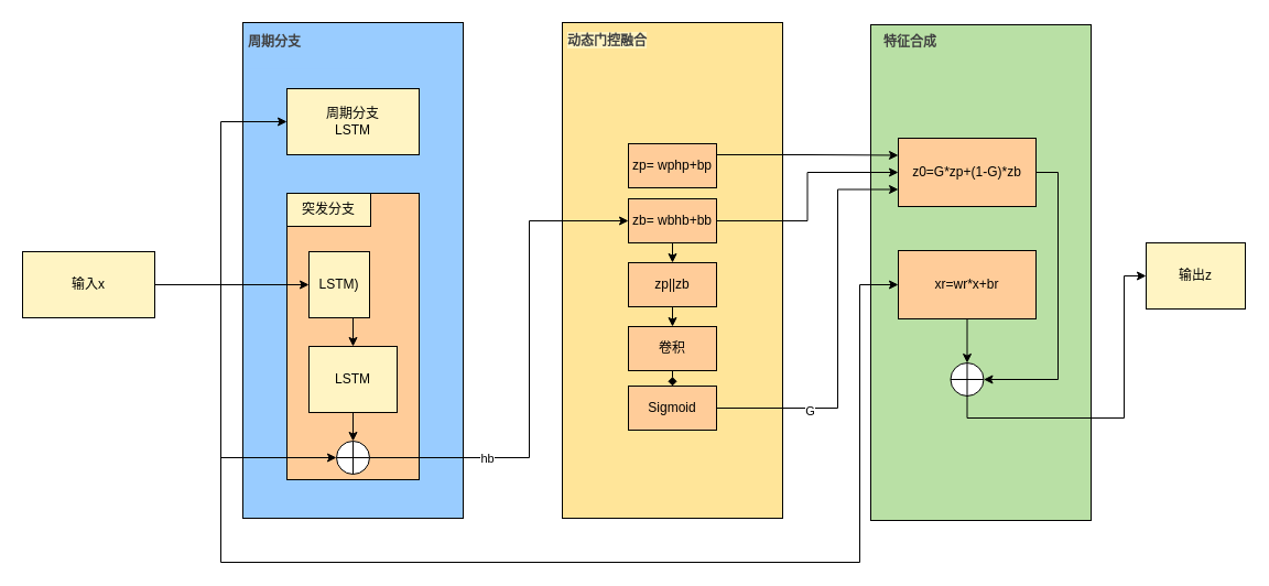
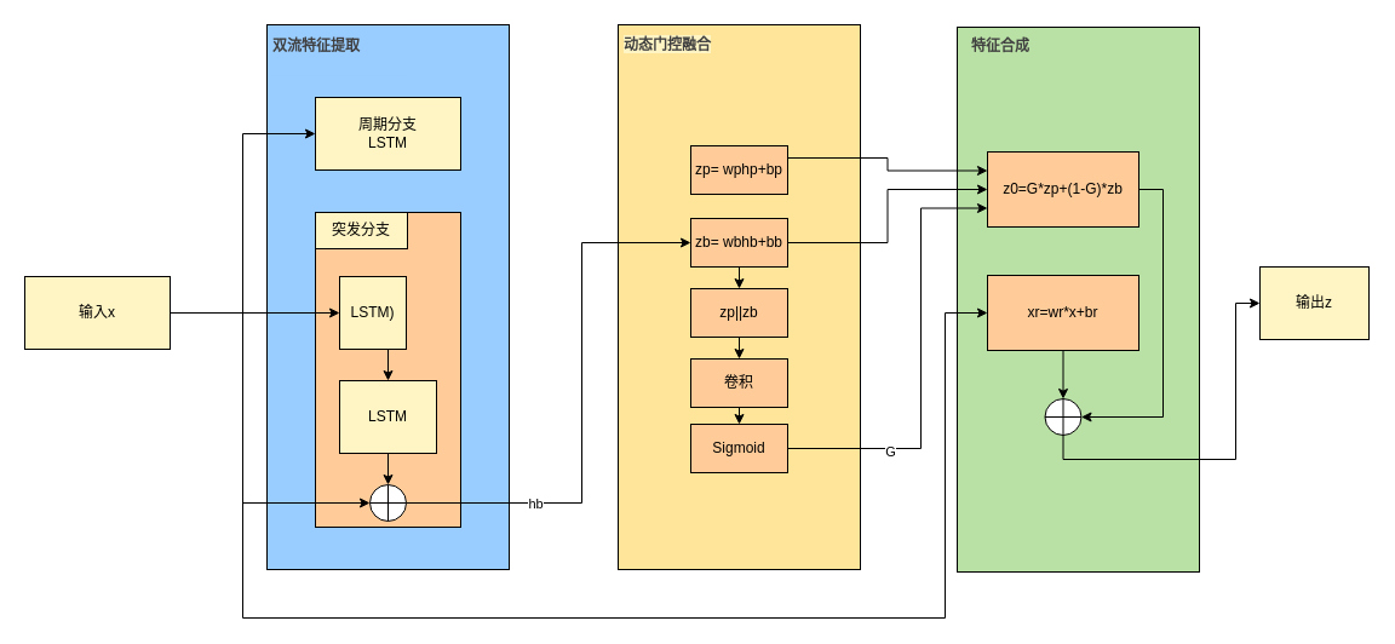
- <mxCell id="4" value="&lt;h3 style=&quot;font-weight: var(--ds-font-weight-strong); font-size: calc(var(--ds-md-zoom)*16px); line-height: 1.5; margin: calc(var(--ds-md-zoom)*16px)0 calc(var(--ds-md-zoom)*12px)0; color: rgb(64, 64, 64); font-family: DeepSeek-CJK-patch, Inter, system-ui, -apple-system, BlinkMacSystemFont, &amp;quot;Segoe UI&amp;quot;, Roboto, &amp;quot;Noto Sans&amp;quot;, Ubuntu, Cantarell, &amp;quot;Helvetica Neue&amp;quot;, Oxygen, &amp;quot;Open Sans&amp;quot;, sans-serif; font-style: normal; font-variant-ligatures: normal; font-variant-caps: normal; letter-spacing: normal; orphans: 2; text-align: start; text-indent: 0px; text-transform: none; widows: 2; word-spacing: 0px; -webkit-text-stroke-width: 0px; white-space: normal; text-decoration-thickness: initial; text-decoration-style: initial; text-decoration-color: initial;&quot;&gt;&lt;strong style=&quot;background-color: rgb(153, 204, 255);&quot;&gt;周期分支&lt;/strong&gt;&lt;/h3&gt;" style="text;whiteSpace=wrap;html=1;fillColor=#99CCFF;" vertex="1" parent="1"><mxGeometry x="223" y="22" width="110" height="40" as="geometry" /></mxCell>
+ <mxCell id="4" value="&lt;h3 style=&quot;font-weight: var(--ds-font-weight-strong); font-size: calc(var(--ds-md-zoom)*16px); line-height: 1.5; margin: calc(var(--ds-md-zoom)*16px)0 calc(var(--ds-md-zoom)*12px)0; color: rgb(64, 64, 64); font-family: DeepSeek-CJK-patch, Inter, system-ui, -apple-system, BlinkMacSystemFont, &amp;quot;Segoe UI&amp;quot;, Roboto, &amp;quot;Noto Sans&amp;quot;, Ubuntu, Cantarell, &amp;quot;Helvetica Neue&amp;quot;, Oxygen, &amp;quot;Open Sans&amp;quot;, sans-serif; font-style: normal; font-variant-ligatures: normal; font-variant-caps: normal; letter-spacing: normal; orphans: 2; text-align: start; text-indent: 0px; text-transform: none; widows: 2; word-spacing: 0px; -webkit-text-stroke-width: 0px; white-space: normal; text-decoration-thickness: initial; text-decoration-style: initial; text-decoration-color: initial;&quot;&gt;&lt;strong style=&quot;background-color: rgb(153, 204, 255);&quot;&gt;双流特征提取&lt;/strong&gt;&lt;/h3&gt;" style="text;whiteSpace=wrap;html=1;fillColor=#99CCFF;" vertex="1" parent="1"><mxGeometry x="223" y="22" width="110" height="40" as="geometry" /></mxCell>
- <mxCell id="20" value="zp= wphp+bp" style="rounded=0;whiteSpace=wrap;html=1;fillColor=#FFCC99;" vertex="1" parent="1"><mxGeometry x="570" y="130" width="80" height="40" as="geometry" /></mxCell>
+ <mxCell id="20" value="zp= wphp+bp" style="rounded=0;whiteSpace=wrap;html=1;fillColor=#FFCC99;" vertex="1" parent="1"><mxGeometry x="570" y="120" width="80" height="40" as="geometry" /></mxCell>
- <mxCell id="30" style="edgeStyle=orthogonalEdgeStyle;rounded=0;orthogonalLoop=1;jettySize=auto;html=1;exitX=0.5;exitY=1;exitDx=0;exitDy=0;entryX=0.5;entryY=0;entryDx=0;entryDy=0;endArrow=diamond;" edge="1" parent="1" source="31" target="34"><mxGeometry relative="1" as="geometry" /></mxCell>
+ <mxCell id="30" style="edgeStyle=orthogonalEdgeStyle;rounded=0;orthogonalLoop=1;jettySize=auto;html=1;exitX=0.5;exitY=1;exitDx=0;exitDy=0;entryX=0.5;entryY=0;entryDx=0;entryDy=0;" edge="1" parent="1" source="31" target="34"><mxGeometry relative="1" as="geometry" /></mxCell>
